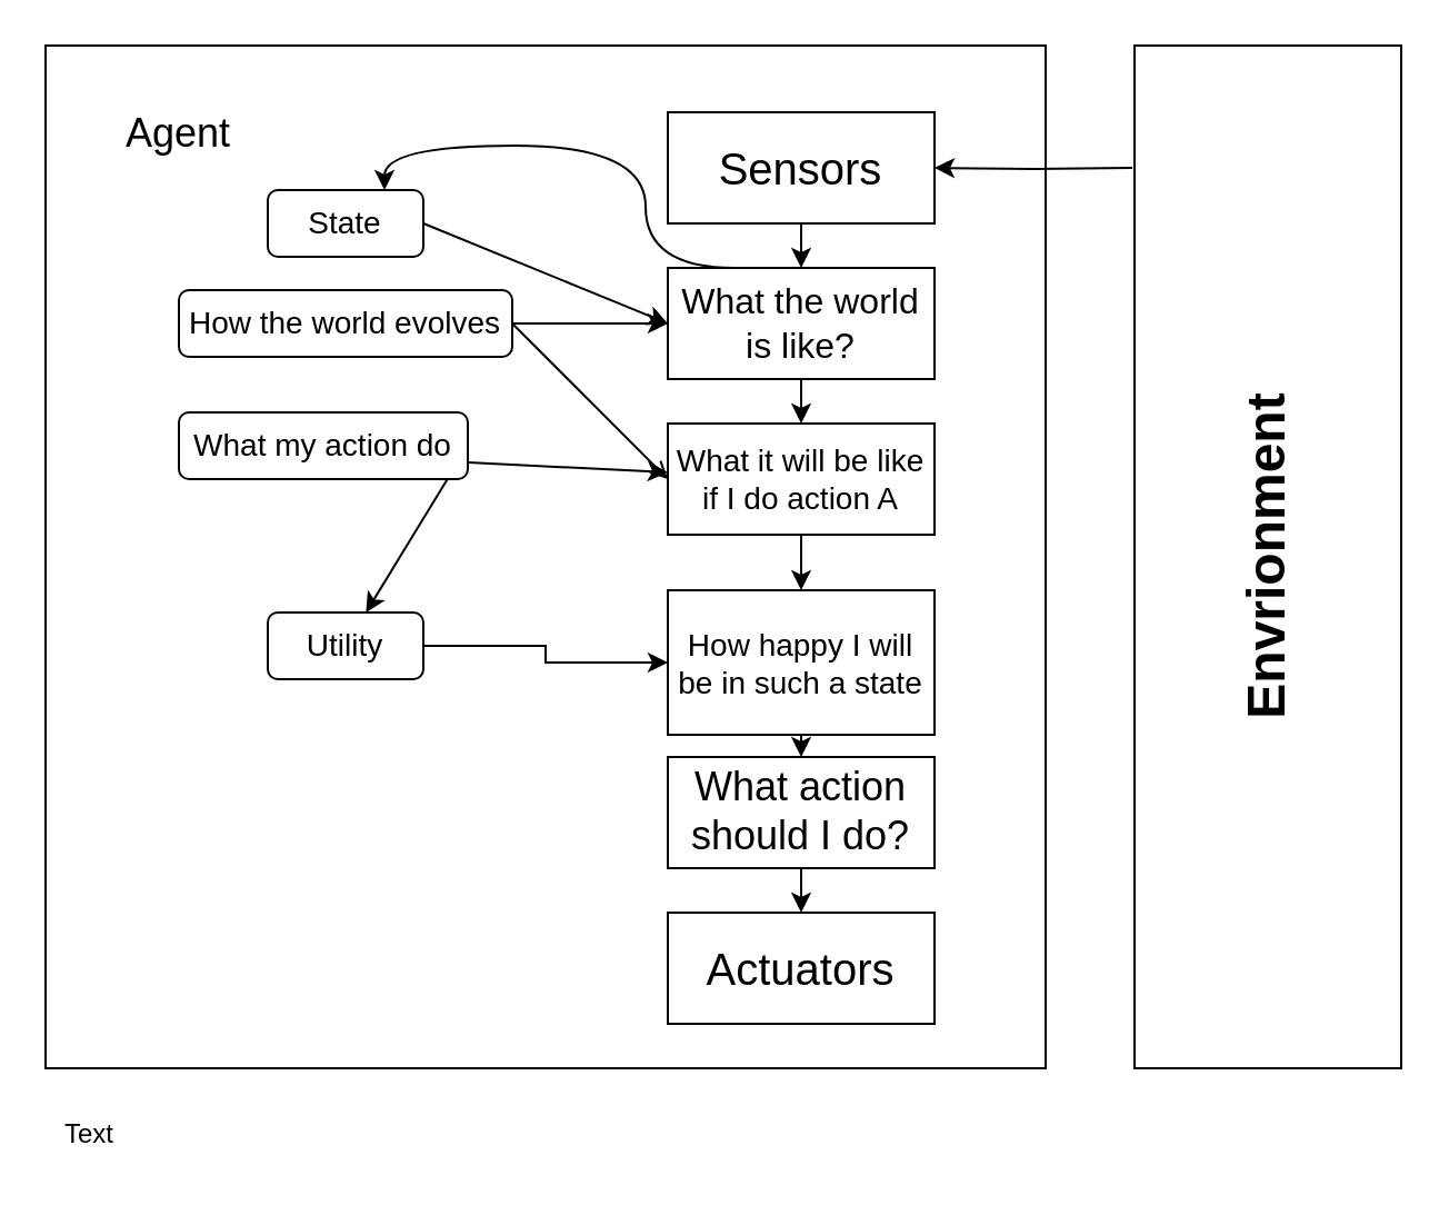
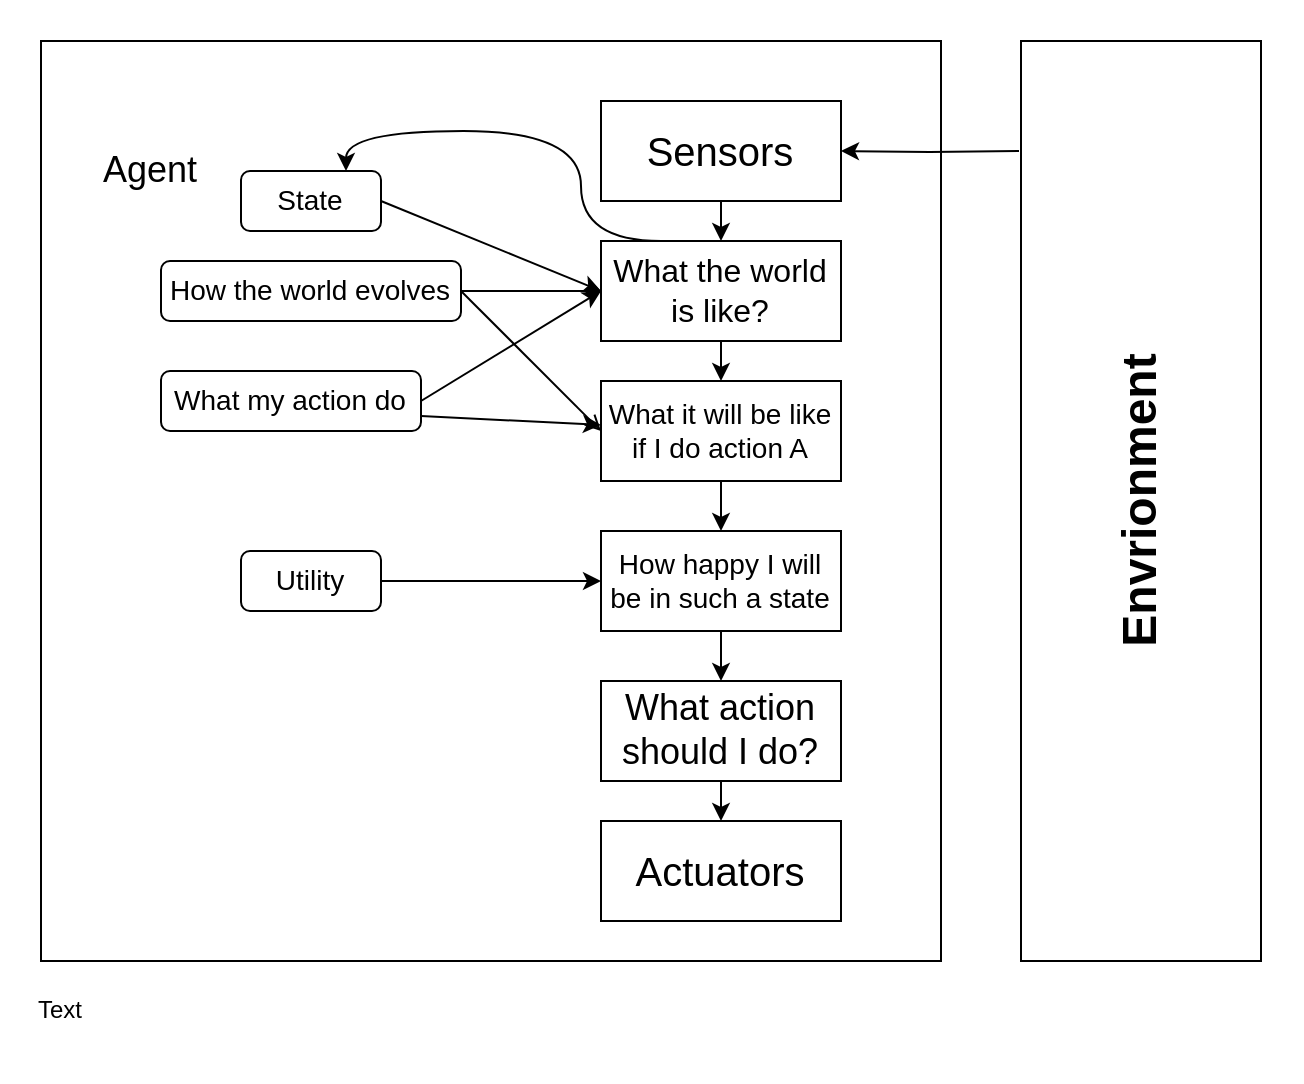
- <mxCell id="9" value="Agent" style="text;html=1;strokeColor=none;fillColor=none;align=center;verticalAlign=middle;whiteSpace=wrap;rounded=0;fontSize=18;" vertex="1" parent="1"><mxGeometry x="60" y="50" width="40" height="20" as="geometry" /></mxCell>
+ <mxCell id="9" value="Agent" style="text;html=1;strokeColor=none;fillColor=none;align=center;verticalAlign=middle;whiteSpace=wrap;rounded=0;fontSize=18;" vertex="1" parent="1"><mxGeometry x="55" y="75" width="40" height="20" as="geometry" /></mxCell>
- <mxCell id="21" style="edgeStyle=orthogonalEdgeStyle;rounded=0;orthogonalLoop=1;jettySize=auto;html=1;exitX=1;exitY=0.5;exitDx=0;exitDy=0;entryX=0;entryY=0.5;entryDx=0;entryDy=0;fontSize=14;" edge="1" parent="1" source="23" target="12"><mxGeometry relative="1" as="geometry" /></mxCell>
+ <mxCell id="21" style="edgeStyle=orthogonalEdgeStyle;rounded=0;orthogonalLoop=1;jettySize=auto;html=1;exitX=1;exitY=0.5;exitDx=0;exitDy=0;entryX=0;entryY=0.5;entryDx=0;entryDy=0;fontSize=14;endArrow=diamond;" edge="1" parent="1" source="23" target="12"><mxGeometry relative="1" as="geometry" /></mxCell>
- <mxCell id="26" style="edgeStyle=none;rounded=0;orthogonalLoop=1;jettySize=auto;html=1;exitX=1;exitY=0.5;exitDx=0;exitDy=0;fontSize=14;" edge="1" parent="1" source="28" target="20"><mxGeometry relative="1" as="geometry" /></mxCell>
+ <mxCell id="26" style="edgeStyle=none;rounded=0;orthogonalLoop=1;jettySize=auto;html=1;exitX=1;exitY=0.5;exitDx=0;exitDy=0;entryX=0;entryY=0.5;entryDx=0;entryDy=0;fontSize=14;" edge="1" parent="1" source="28" target="12"><mxGeometry relative="1" as="geometry" /></mxCell>
- <mxCell id="18" value="How happy I will be in such a state" style="rounded=0;whiteSpace=wrap;html=1;fontSize=14;" vertex="1" parent="1"><mxGeometry x="300" y="265" width="120" height="65" as="geometry" /></mxCell>
+ <mxCell id="18" value="How happy I will be in such a state" style="rounded=0;whiteSpace=wrap;html=1;fontSize=14;" vertex="1" parent="1"><mxGeometry x="300" y="265" width="120" height="50" as="geometry" /></mxCell>
- <mxCell id="8" value="Text" style="text;html=1;strokeColor=none;fillColor=none;align=center;verticalAlign=middle;whiteSpace=wrap;rounded=0;" vertex="1" parent="1"><mxGeometry x="20" y="500" width="40" height="20" as="geometry" /></mxCell>
+ <mxCell id="8" value="Text" style="text;html=1;strokeColor=none;fillColor=none;align=center;verticalAlign=middle;whiteSpace=wrap;rounded=0;" vertex="1" parent="1"><mxGeometry x="10" y="495" width="40" height="20" as="geometry" /></mxCell>
